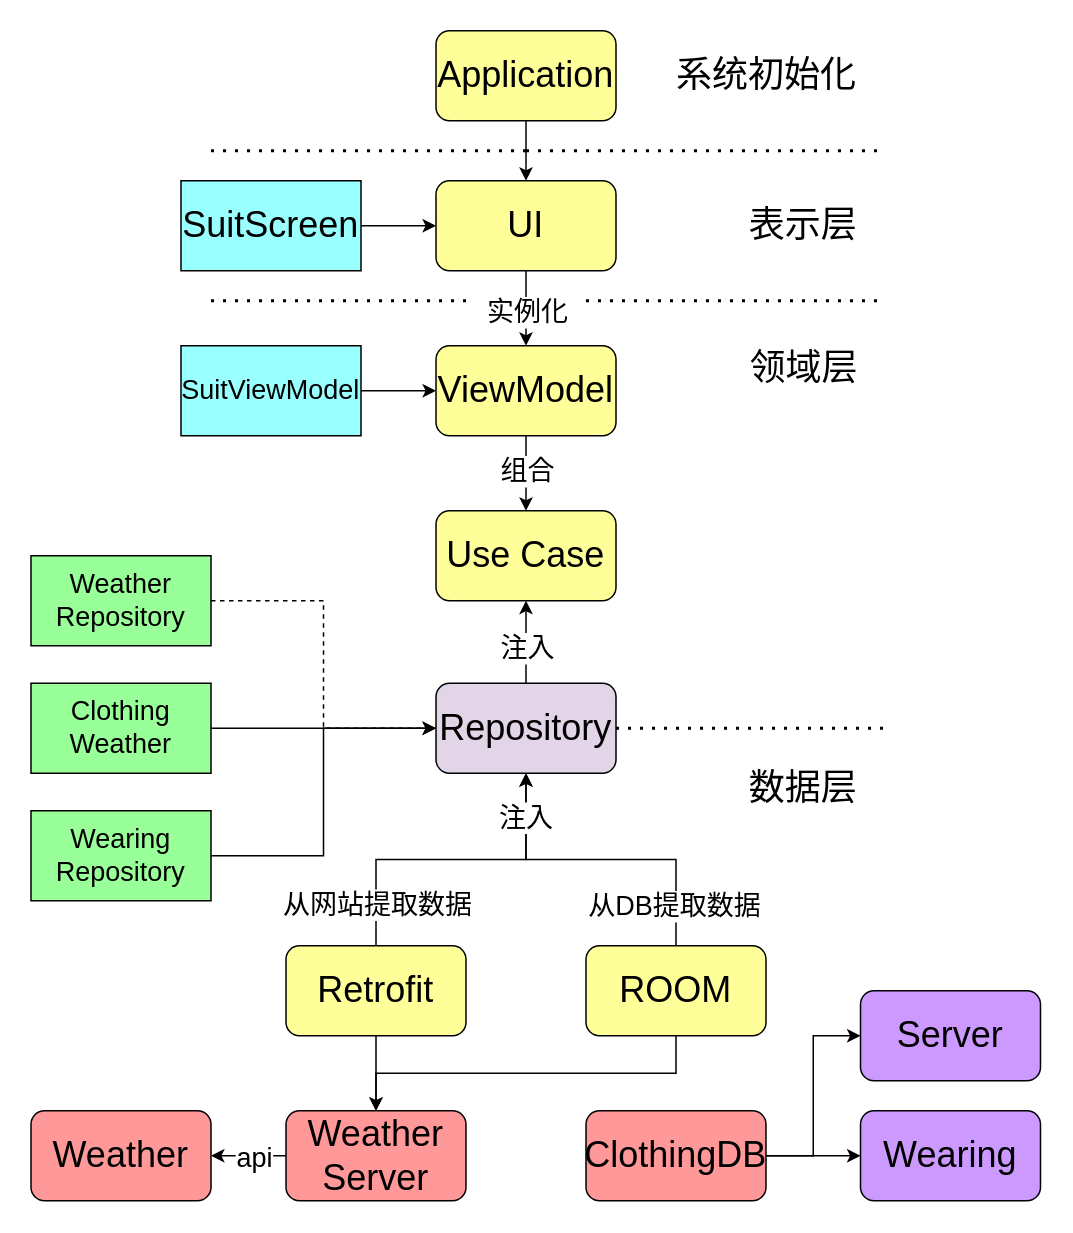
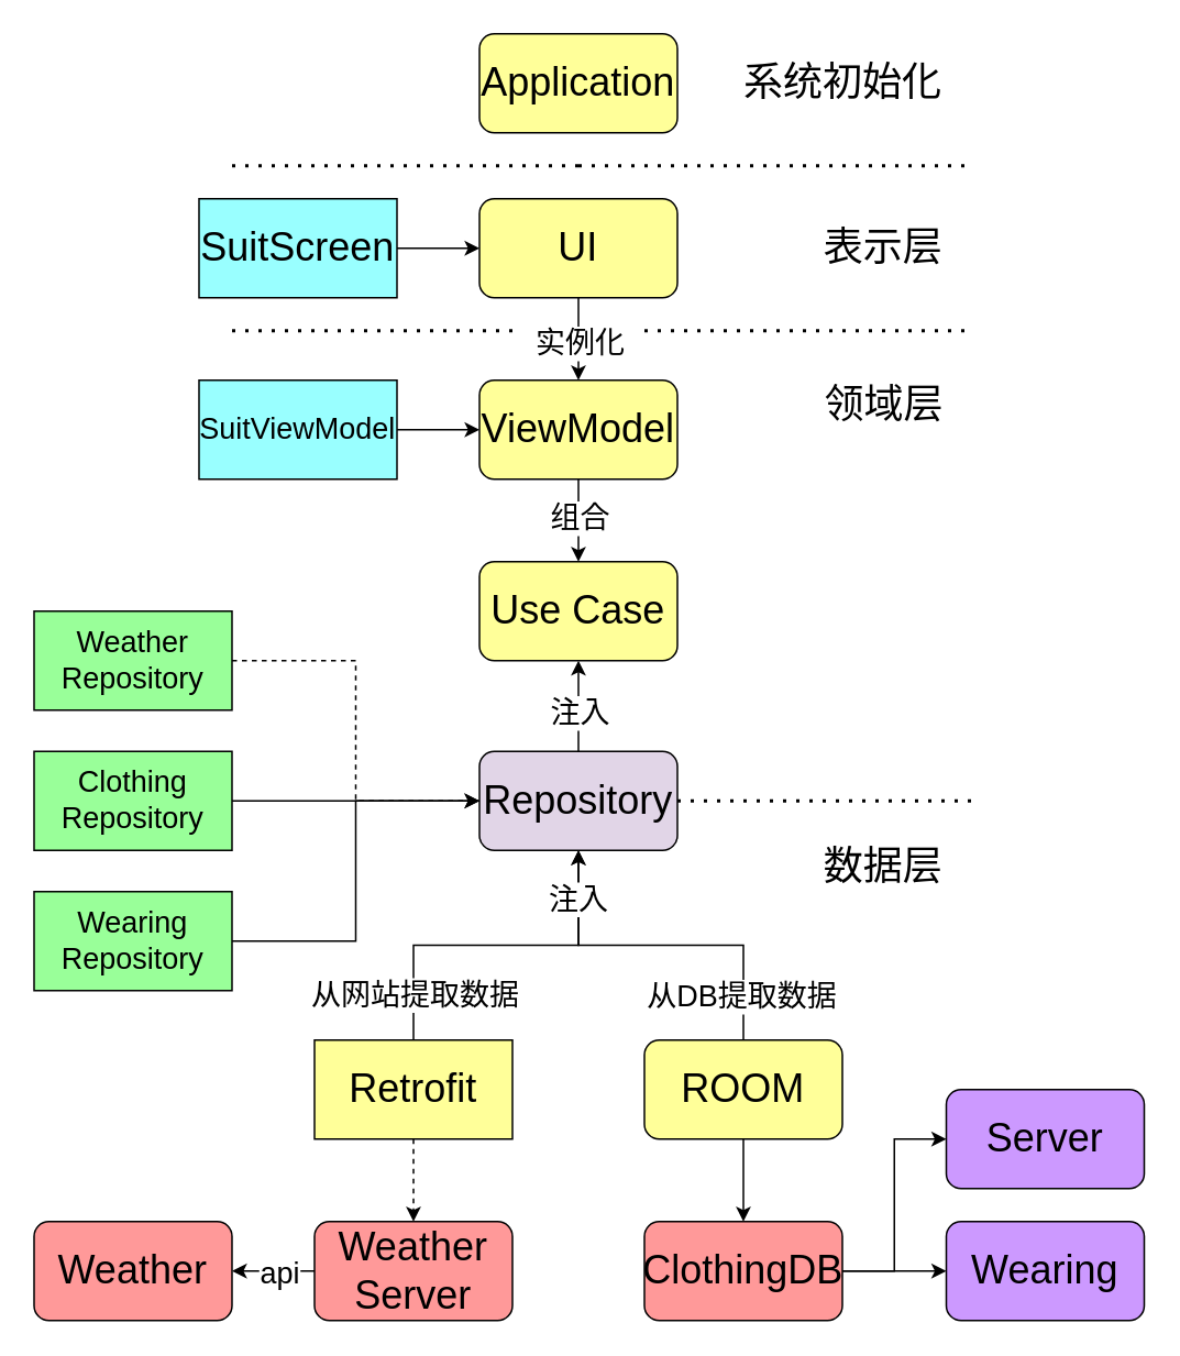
- <mxCell id="26" style="edgeStyle=orthogonalEdgeStyle;rounded=0;orthogonalLoop=1;jettySize=auto;html=1;exitX=0.5;exitY=1;exitDx=0;exitDy=0;entryX=0.5;entryY=0;entryDx=0;entryDy=0;" parent="1" source="27" target="20" edge="1"><mxGeometry relative="1" as="geometry" /></mxCell>
- <mxCell id="48" value="&lt;font style=&quot;font-size: 18px;&quot;&gt;Clothing&lt;br&gt;Weather&lt;/font&gt;" style="rounded=0;whiteSpace=wrap;html=1;fillColor=#99FF99;" parent="1" vertex="1"><mxGeometry x="20" y="455" width="120" height="60" as="geometry" /></mxCell>
+ <mxCell id="48" value="&lt;font style=&quot;font-size: 18px;&quot;&gt;Clothing&lt;br&gt;Repository&lt;/font&gt;" style="rounded=0;whiteSpace=wrap;html=1;fillColor=#99FF99;" parent="1" vertex="1"><mxGeometry x="20" y="455" width="120" height="60" as="geometry" /></mxCell>
- <mxCell id="5" value="&lt;font style=&quot;font-size: 24px;&quot;&gt;Retrofit&lt;/font&gt;" style="rounded=1;whiteSpace=wrap;html=1;fillColor=#FFFF99;" parent="1" vertex="1"><mxGeometry x="190" y="630" width="120" height="60" as="geometry" /></mxCell>
+ <mxCell id="5" value="&lt;font style=&quot;font-size: 24px;&quot;&gt;Retrofit&lt;/font&gt;" style="whiteSpace=wrap;html=1;fillColor=#FFFF99;rounded=0;" parent="1" vertex="1"><mxGeometry x="190" y="630" width="120" height="60" as="geometry" /></mxCell>
- <mxCell id="4" style="edgeStyle=orthogonalEdgeStyle;rounded=0;orthogonalLoop=1;jettySize=auto;html=1;exitX=0.5;exitY=1;exitDx=0;exitDy=0;entryX=0.5;entryY=0;entryDx=0;entryDy=0;" parent="1" source="5" target="39" edge="1"><mxGeometry relative="1" as="geometry" /></mxCell>
+ <mxCell id="4" style="edgeStyle=orthogonalEdgeStyle;rounded=0;orthogonalLoop=1;jettySize=auto;html=1;exitX=0.5;exitY=1;exitDx=0;exitDy=0;entryX=0.5;entryY=0;entryDx=0;entryDy=0;dashed=1;" parent="1" source="5" target="39" edge="1"><mxGeometry relative="1" as="geometry" /></mxCell>
- <mxCell id="9" value="" style="edgeStyle=orthogonalEdgeStyle;rounded=0;orthogonalLoop=1;jettySize=auto;html=1;exitX=0.5;exitY=1;exitDx=0;exitDy=0;" parent="1" source="10" target="39" edge="1"><mxGeometry relative="1" as="geometry" /></mxCell>
+ <mxCell id="9" value="" style="edgeStyle=orthogonalEdgeStyle;rounded=0;orthogonalLoop=1;jettySize=auto;html=1;exitX=0.5;exitY=1;exitDx=0;exitDy=0;" parent="1" source="10" target="34" edge="1"><mxGeometry relative="1" as="geometry" /></mxCell>
